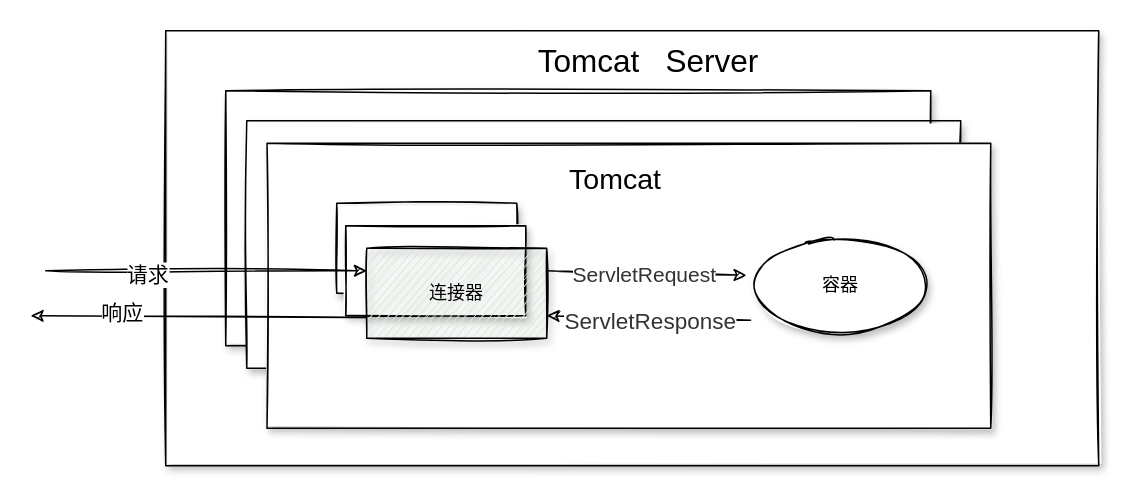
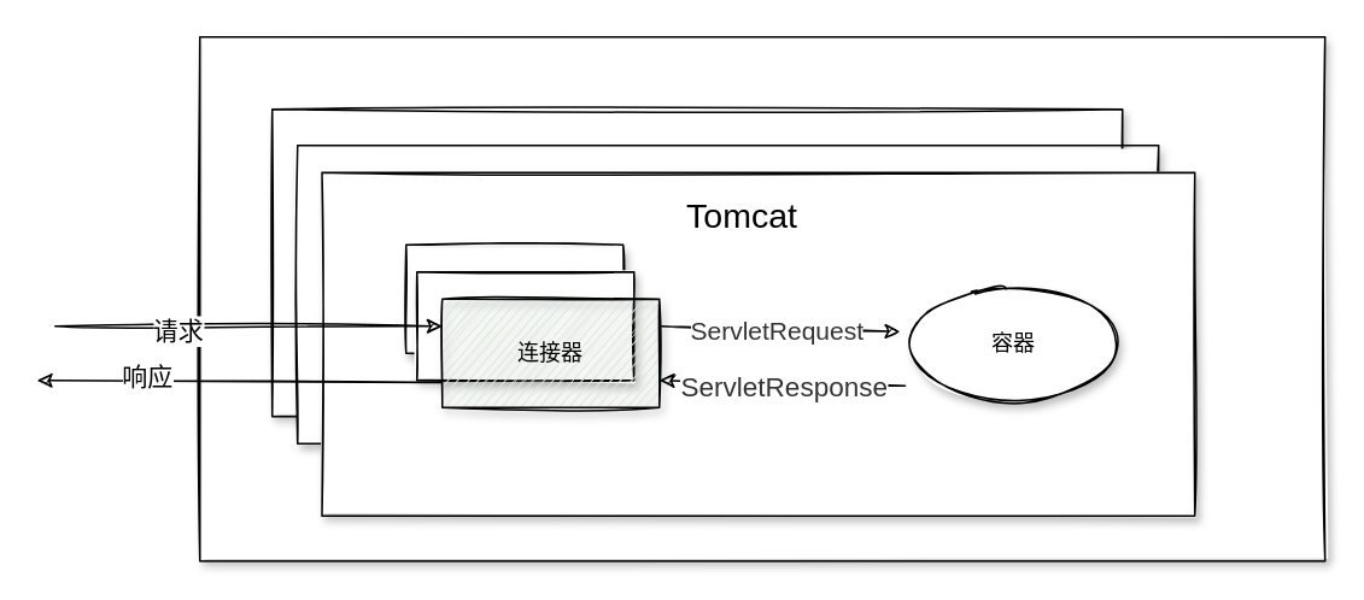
- <mxCell id="3" value="&lt;font style=&quot;font-size: 21px&quot;&gt;Tomcat&amp;nbsp; &amp;nbsp;Server&lt;/font&gt;" style="text;html=1;strokeColor=none;fillColor=none;align=center;verticalAlign=middle;whiteSpace=wrap;rounded=0;shadow=1;glass=0;sketch=1;" vertex="1" parent="1"><mxGeometry x="344" y="20" width="176" height="40" as="geometry" /></mxCell>
